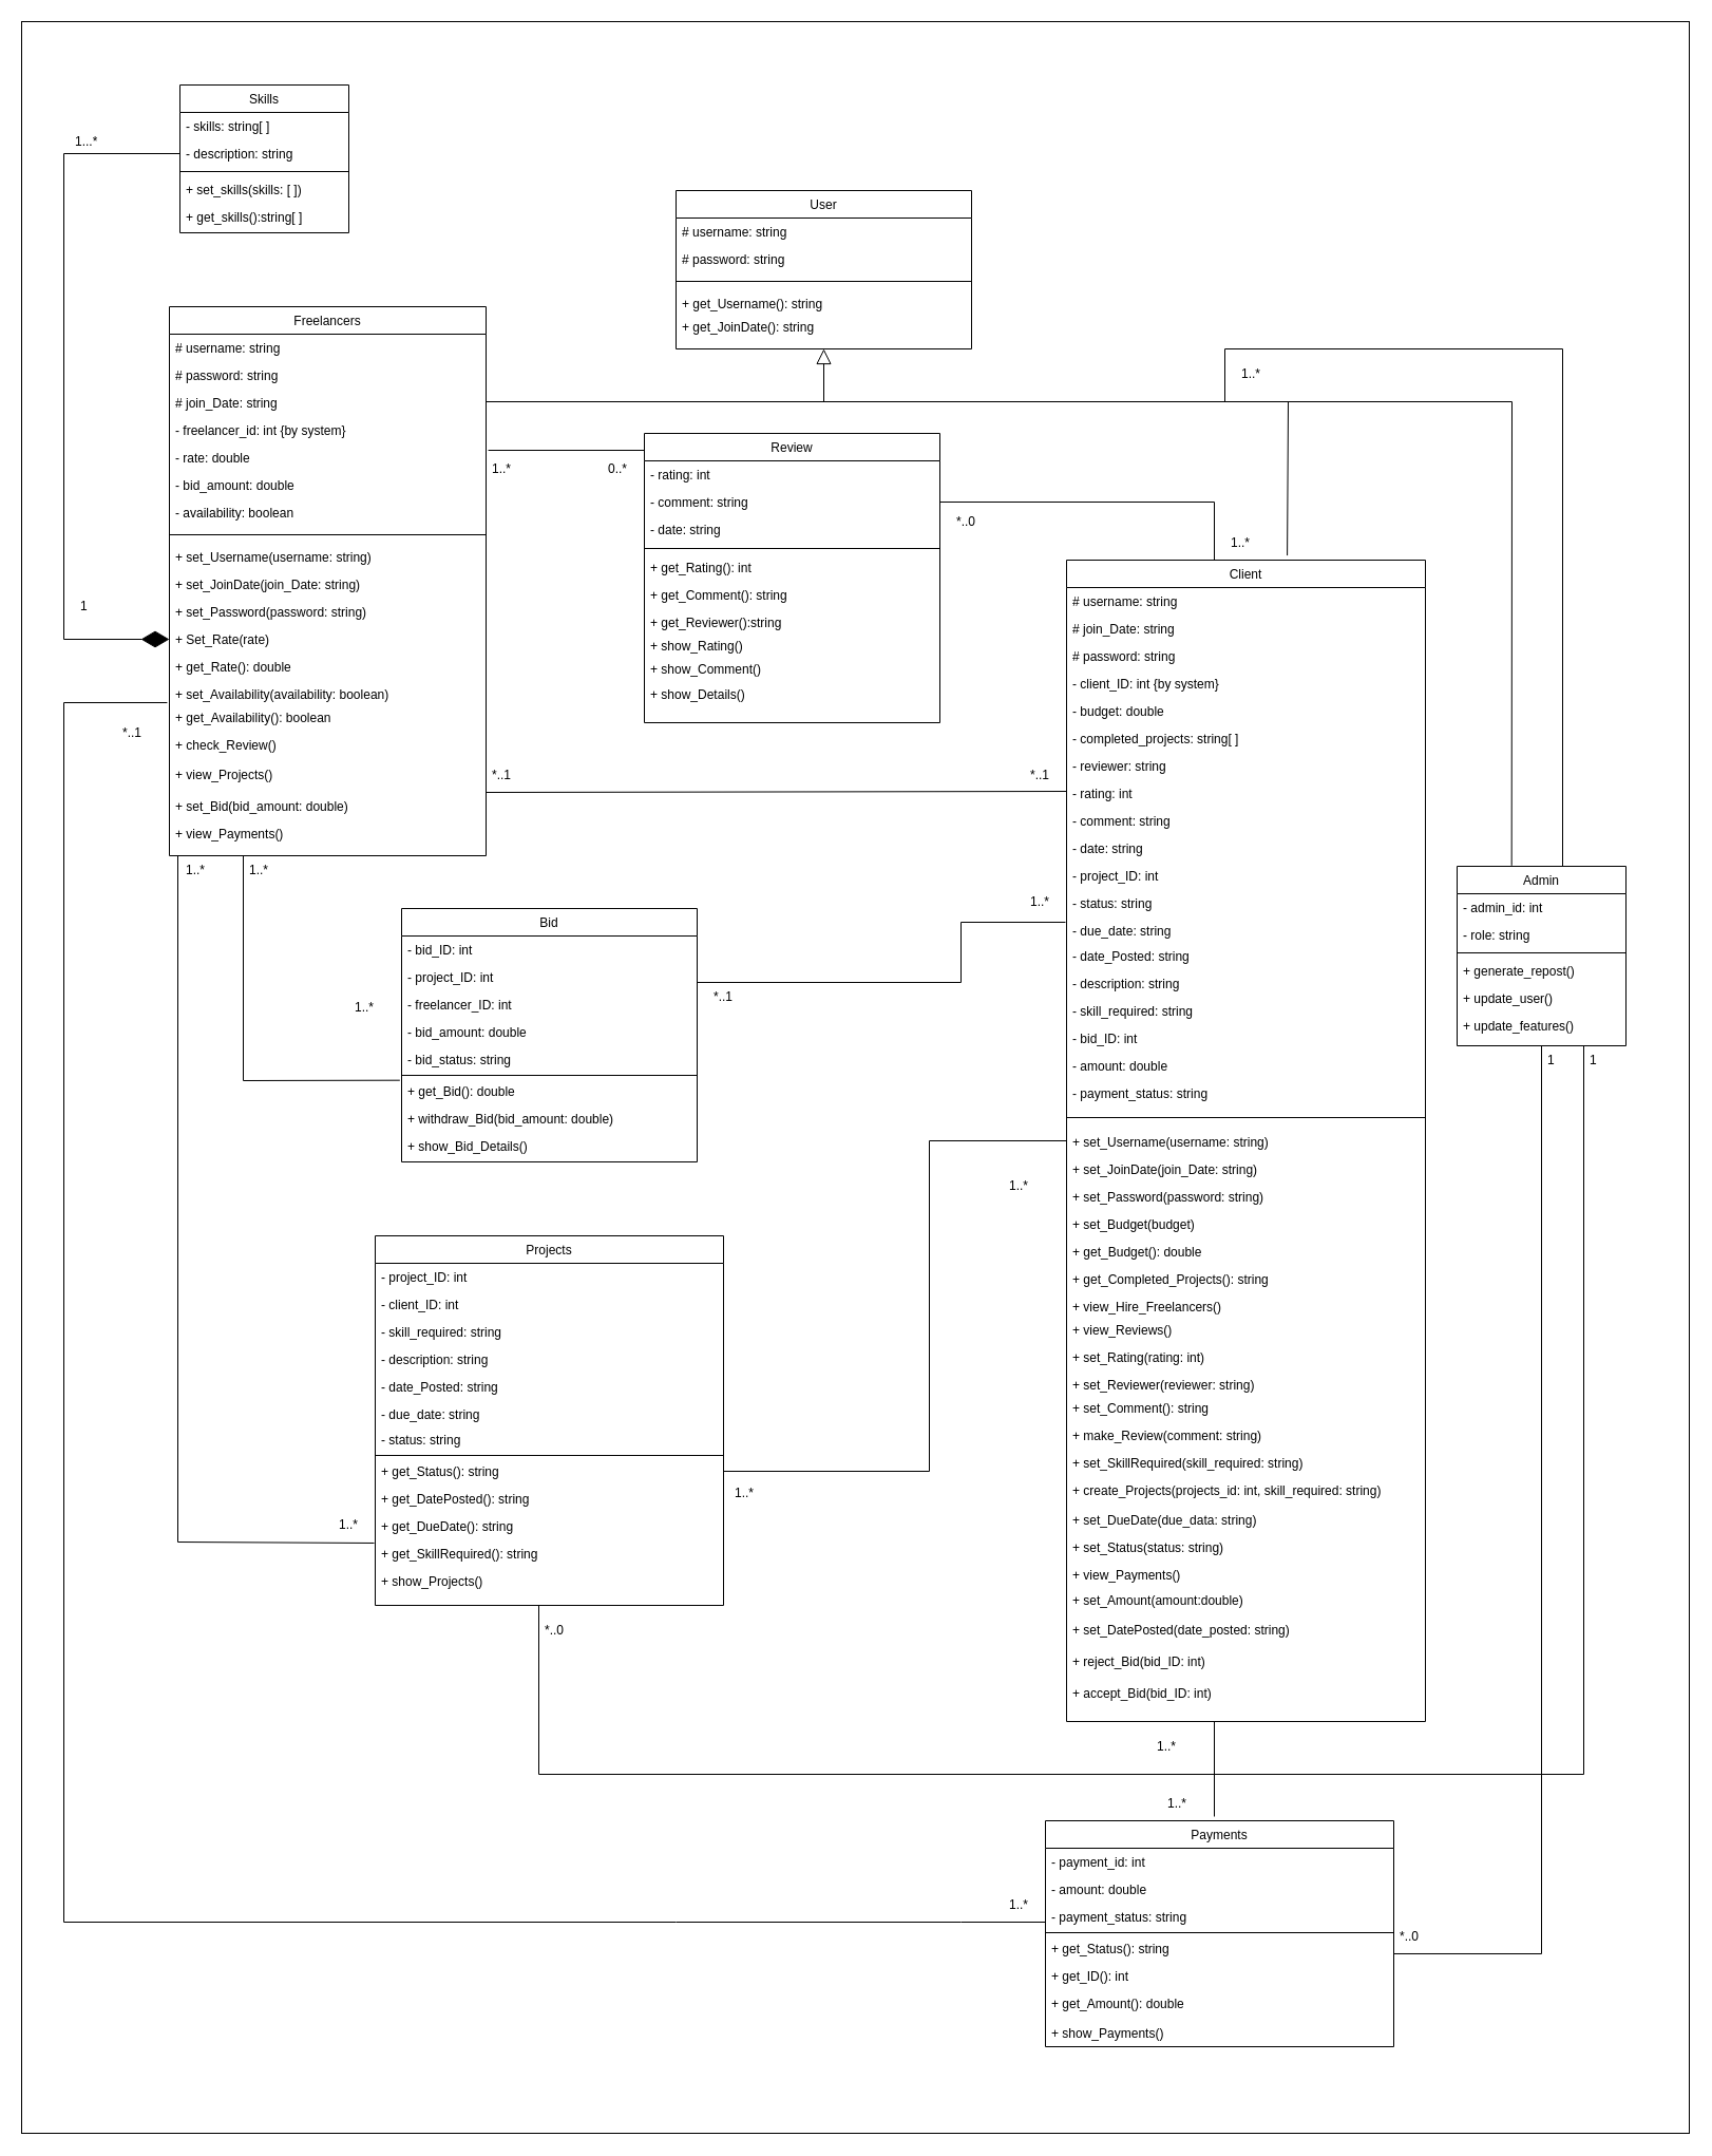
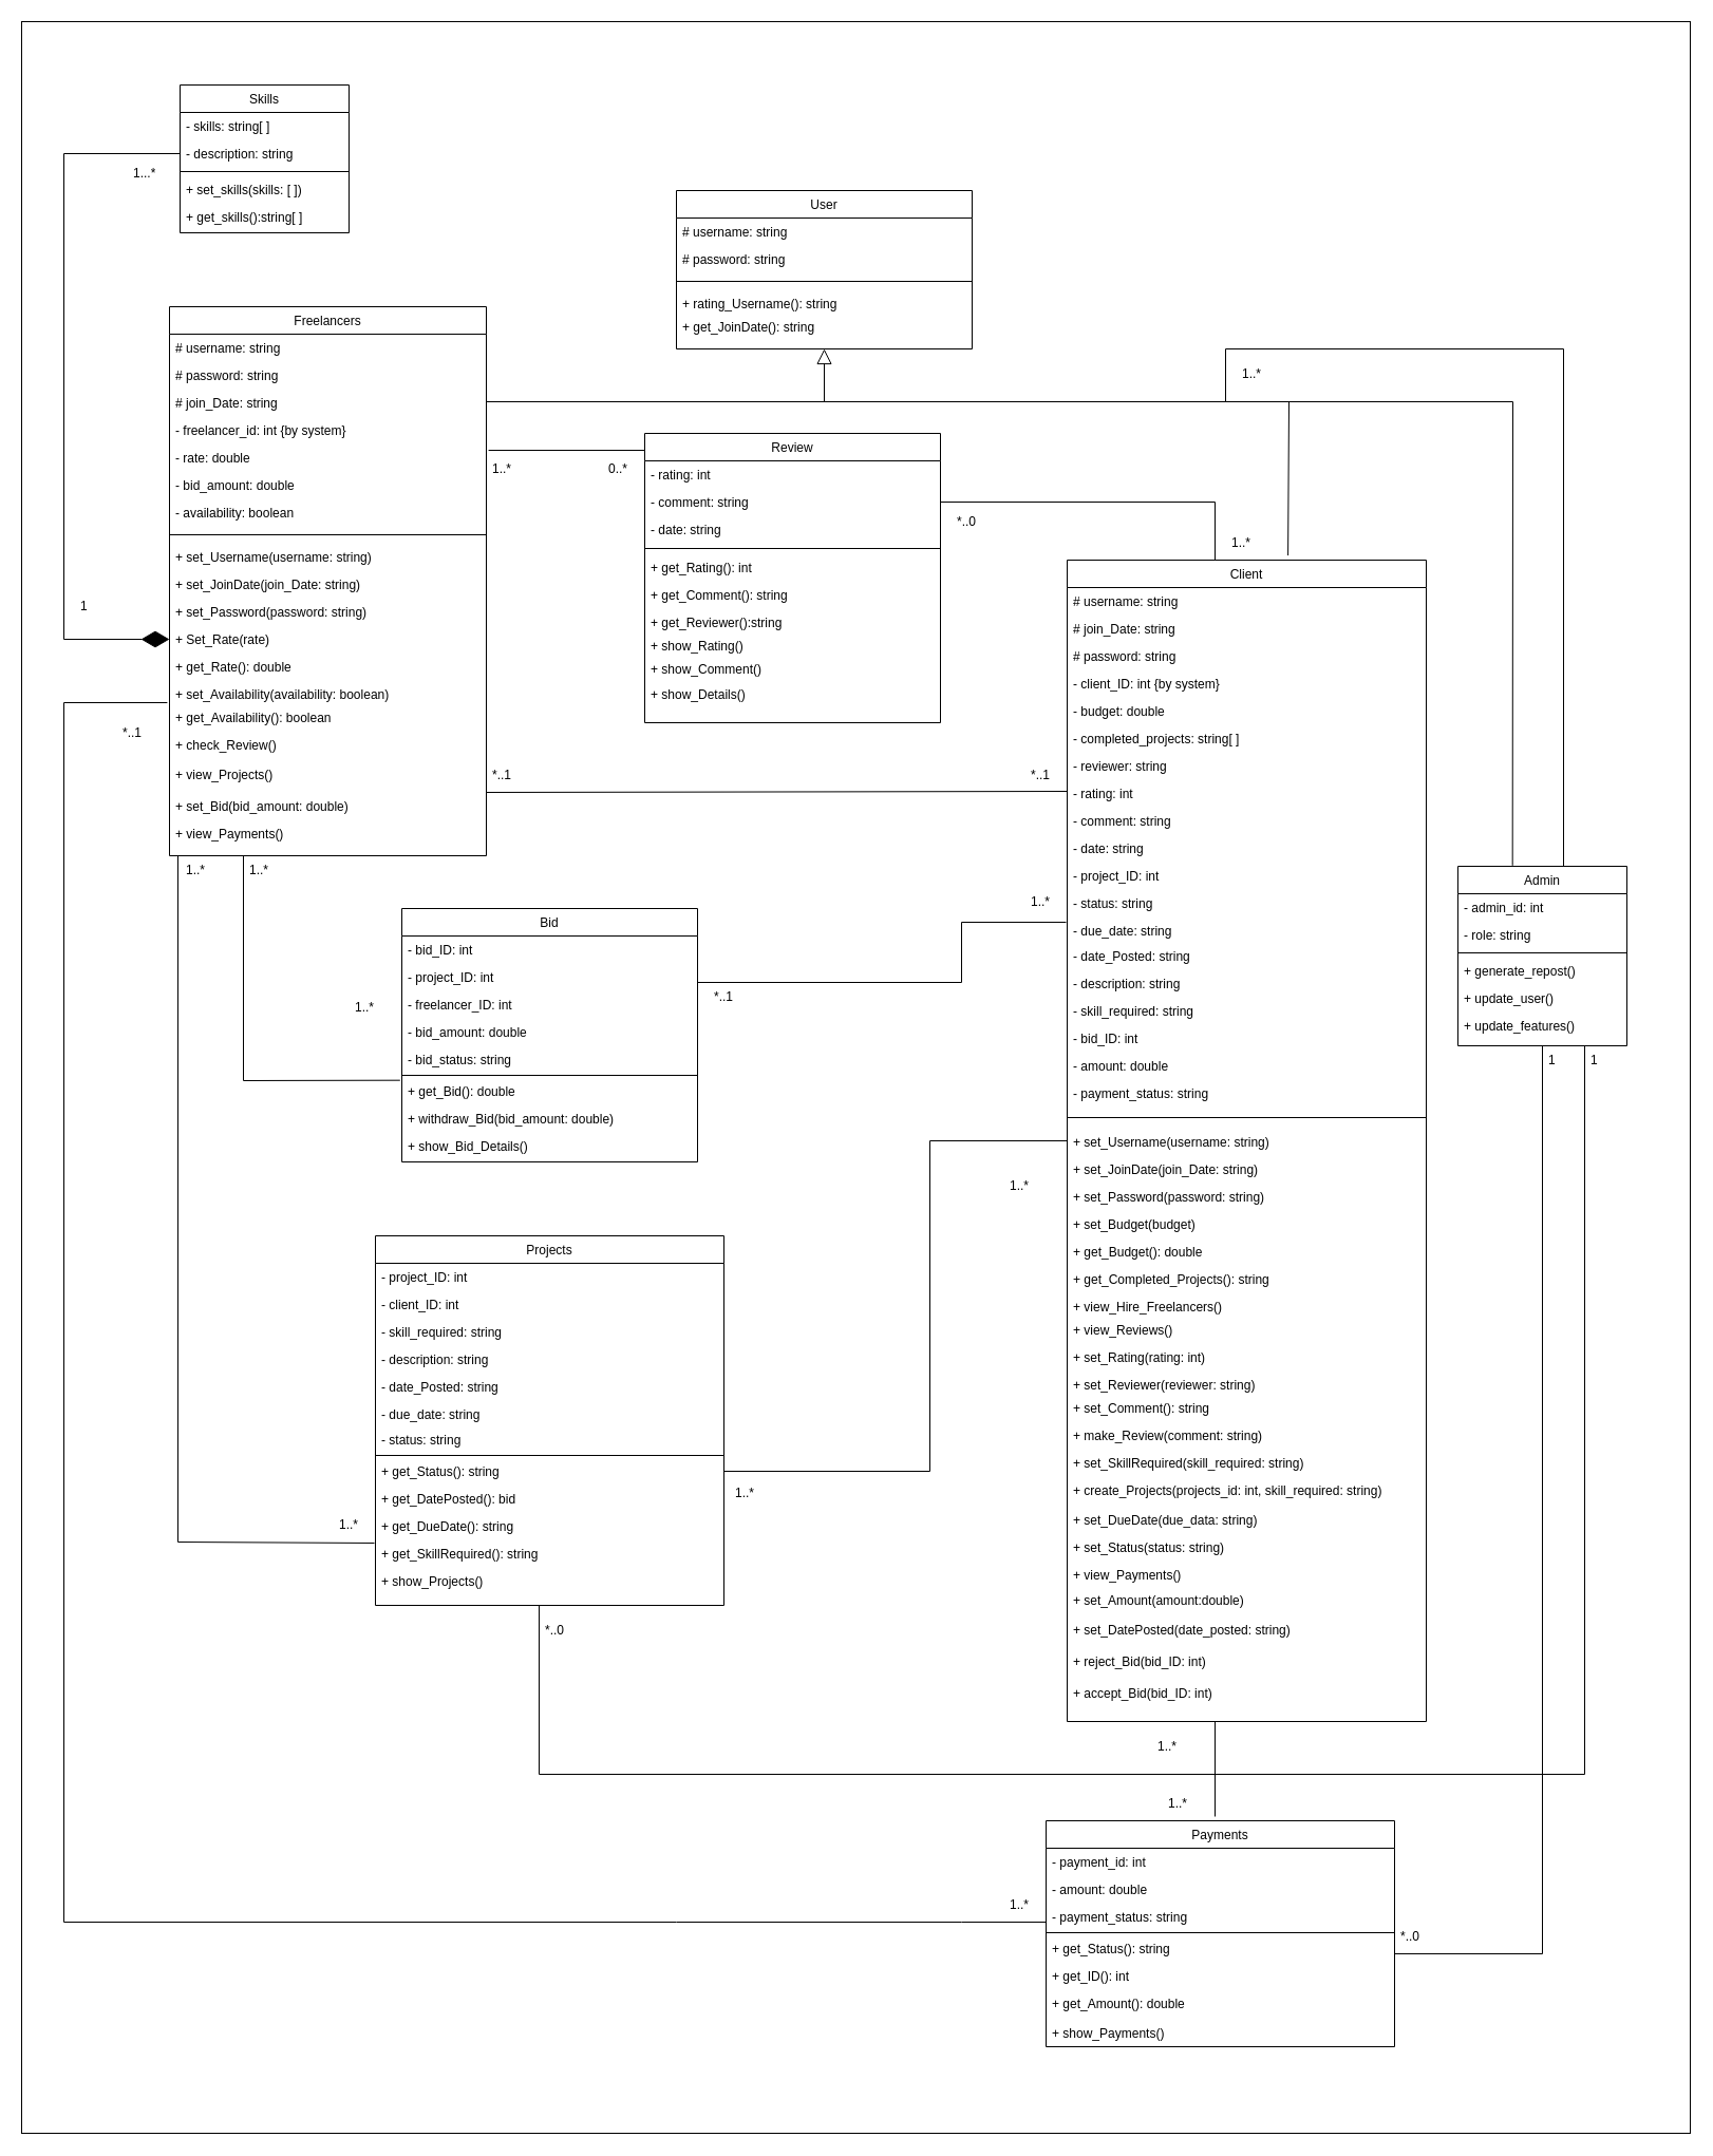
- <mxCell id="125" value="1...*" style="text;strokeColor=none;fillColor=none;spacingLeft=4;spacingRight=4;overflow=hidden;rotatable=0;points=[[0,0.5],[1,0.5]];portConstraint=eastwest;fontSize=12;whiteSpace=wrap;html=1;" parent="1" vertex="1"><mxGeometry x="65" y="120" width="40" height="30" as="geometry" /></mxCell>
+ <mxCell id="125" value="1...*" style="text;strokeColor=none;fillColor=none;spacingLeft=4;spacingRight=4;overflow=hidden;rotatable=0;points=[[0,0.5],[1,0.5]];portConstraint=eastwest;fontSize=12;whiteSpace=wrap;html=1;" parent="1" vertex="1"><mxGeometry x="120" y="150" width="40" height="30" as="geometry" /></mxCell>
- <mxCell id="13" value="+ get_Username(): string" style="text;align=left;verticalAlign=top;spacingLeft=4;spacingRight=4;overflow=hidden;rotatable=0;points=[[0,0.5],[1,0.5]];portConstraint=eastwest;" parent="9" vertex="1"><mxGeometry y="94" width="280" height="22" as="geometry" /></mxCell>
+ <mxCell id="13" value="+ rating_Username(): string" style="text;align=left;verticalAlign=top;spacingLeft=4;spacingRight=4;overflow=hidden;rotatable=0;points=[[0,0.5],[1,0.5]];portConstraint=eastwest;" parent="9" vertex="1"><mxGeometry y="94" width="280" height="22" as="geometry" /></mxCell>
- <mxCell id="111" value="+ get_DatePosted(): string&#10;" style="text;align=left;verticalAlign=top;spacingLeft=4;spacingRight=4;overflow=hidden;rotatable=0;points=[[0,0.5],[1,0.5]];portConstraint=eastwest;" parent="101" vertex="1"><mxGeometry y="236" width="330" height="26" as="geometry" /></mxCell>
+ <mxCell id="111" value="+ get_DatePosted(): bid&#10;" style="text;align=left;verticalAlign=top;spacingLeft=4;spacingRight=4;overflow=hidden;rotatable=0;points=[[0,0.5],[1,0.5]];portConstraint=eastwest;" parent="101" vertex="1"><mxGeometry y="236" width="330" height="26" as="geometry" /></mxCell>
